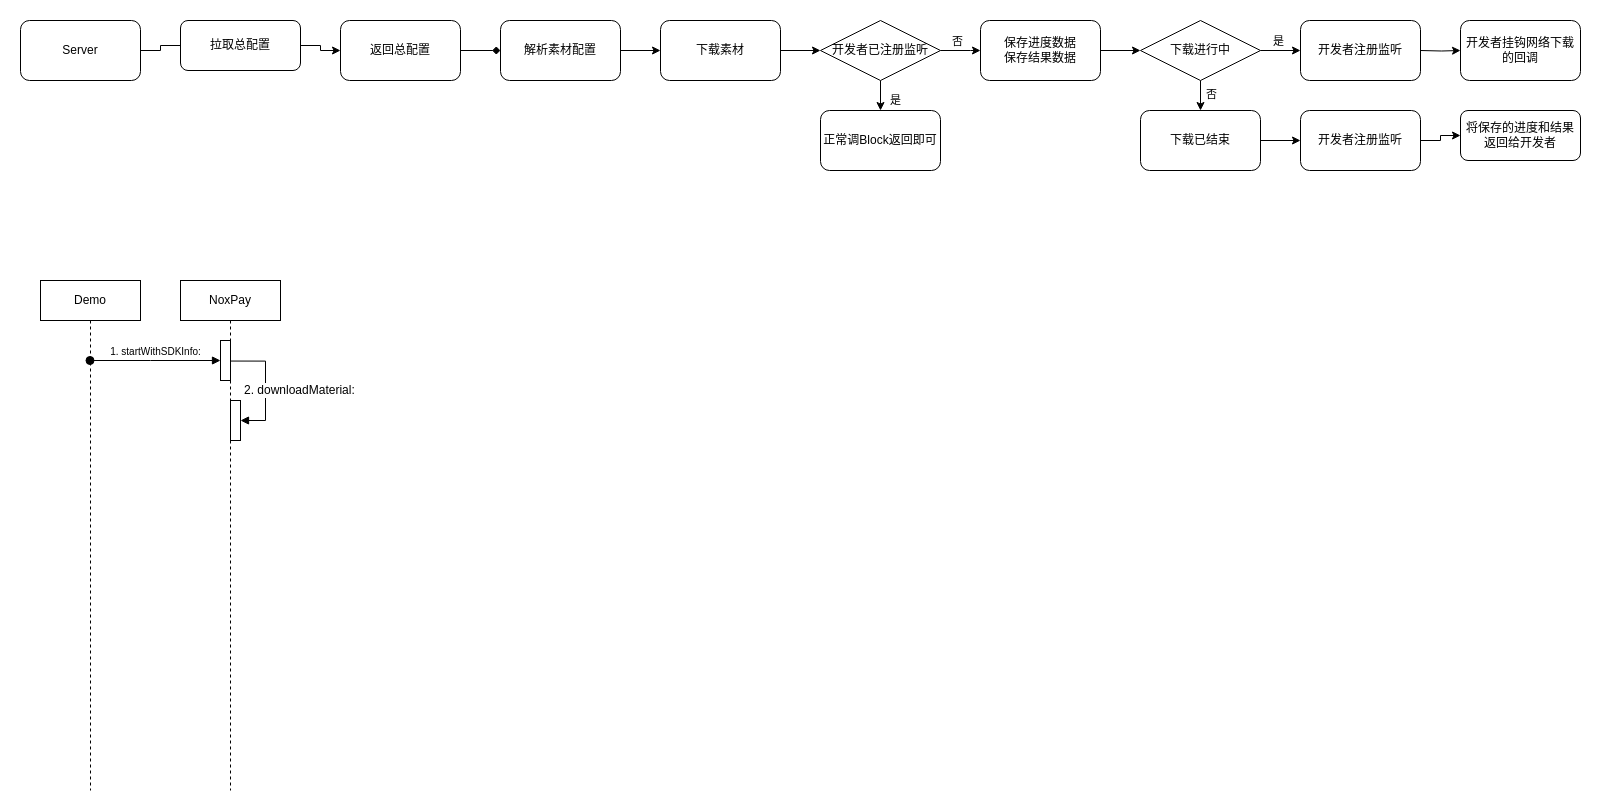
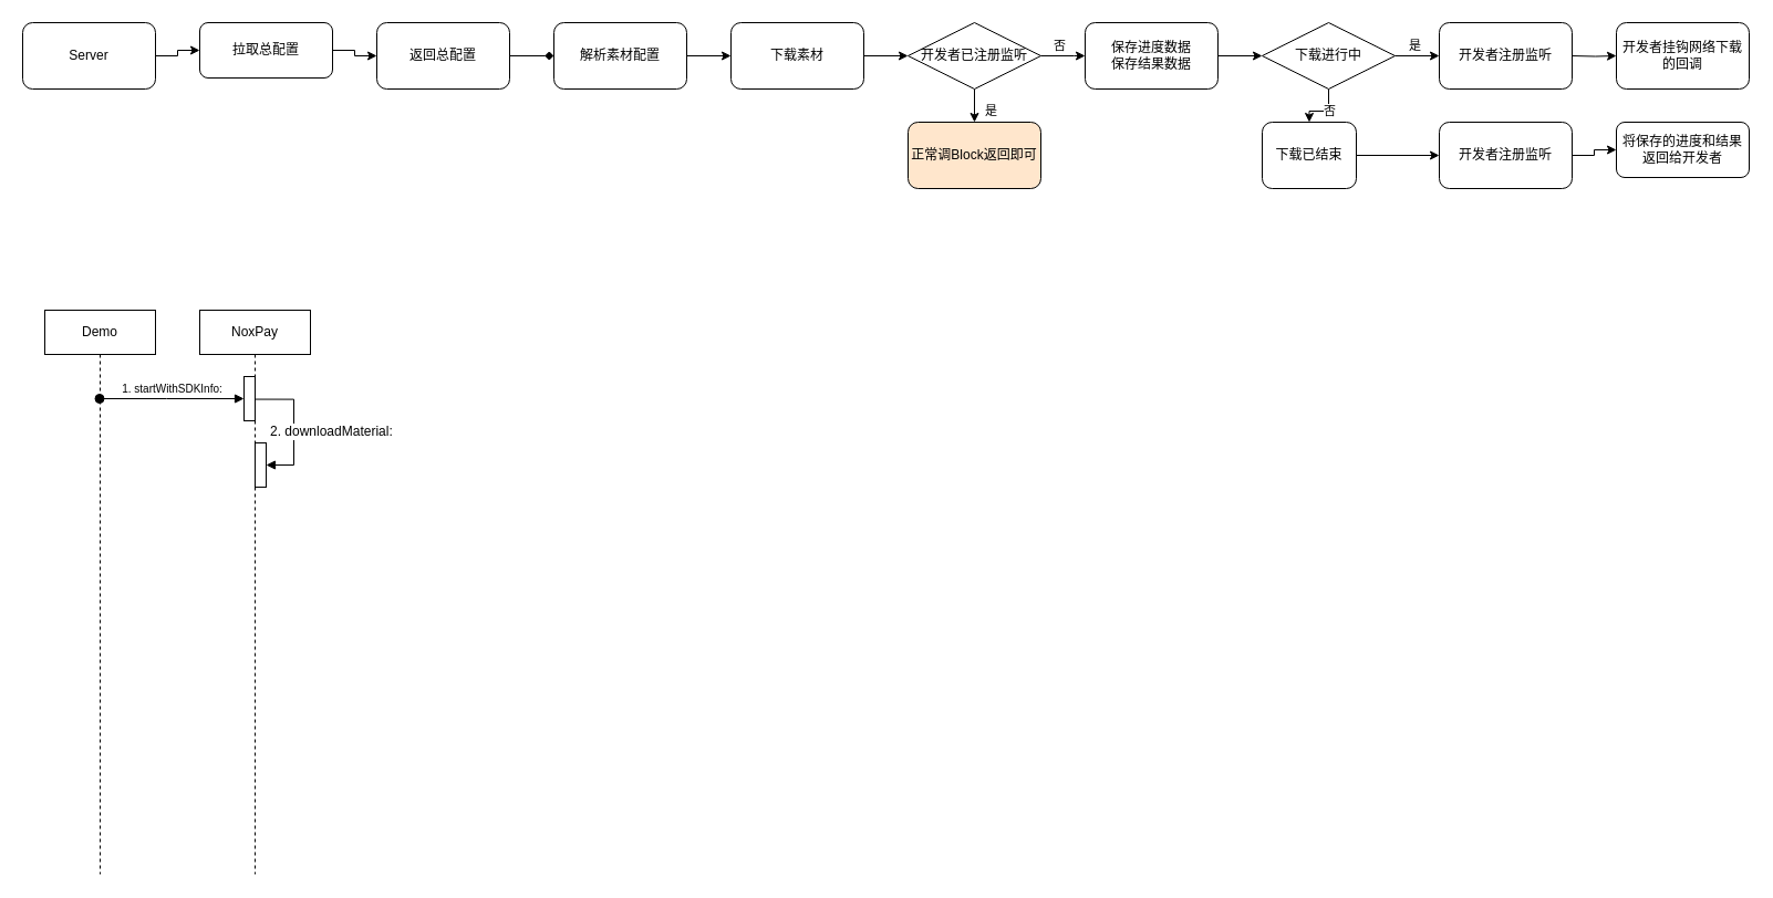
- <mxCell id="8" value="" style="edgeStyle=orthogonalEdgeStyle;rounded=0;orthogonalLoop=1;jettySize=auto;html=1;endArrow=none;" edge="1" parent="1" source="9" target="11"><mxGeometry relative="1" as="geometry" /></mxCell>
+ <mxCell id="8" value="" style="edgeStyle=orthogonalEdgeStyle;rounded=0;orthogonalLoop=1;jettySize=auto;html=1;" edge="1" parent="1" source="9" target="11"><mxGeometry relative="1" as="geometry" /></mxCell>
- <mxCell id="25" value="正常调Block返回即可" style="rounded=1;whiteSpace=wrap;html=1;" vertex="1" parent="1"><mxGeometry x="820" y="110" width="120" height="60" as="geometry" /></mxCell>
+ <mxCell id="25" value="正常调Block返回即可" style="rounded=1;whiteSpace=wrap;html=1;fillColor=#ffe6cc;" vertex="1" parent="1"><mxGeometry x="820" y="110" width="120" height="60" as="geometry" /></mxCell>
- <mxCell id="33" value="下载已结束" style="whiteSpace=wrap;html=1;rounded=1;" vertex="1" parent="1"><mxGeometry x="1140" y="110" width="120" height="60" as="geometry" /></mxCell>
+ <mxCell id="33" value="下载已结束" style="whiteSpace=wrap;html=1;rounded=1;" vertex="1" parent="1"><mxGeometry x="1140" y="110" width="85" height="60" as="geometry" /></mxCell>
